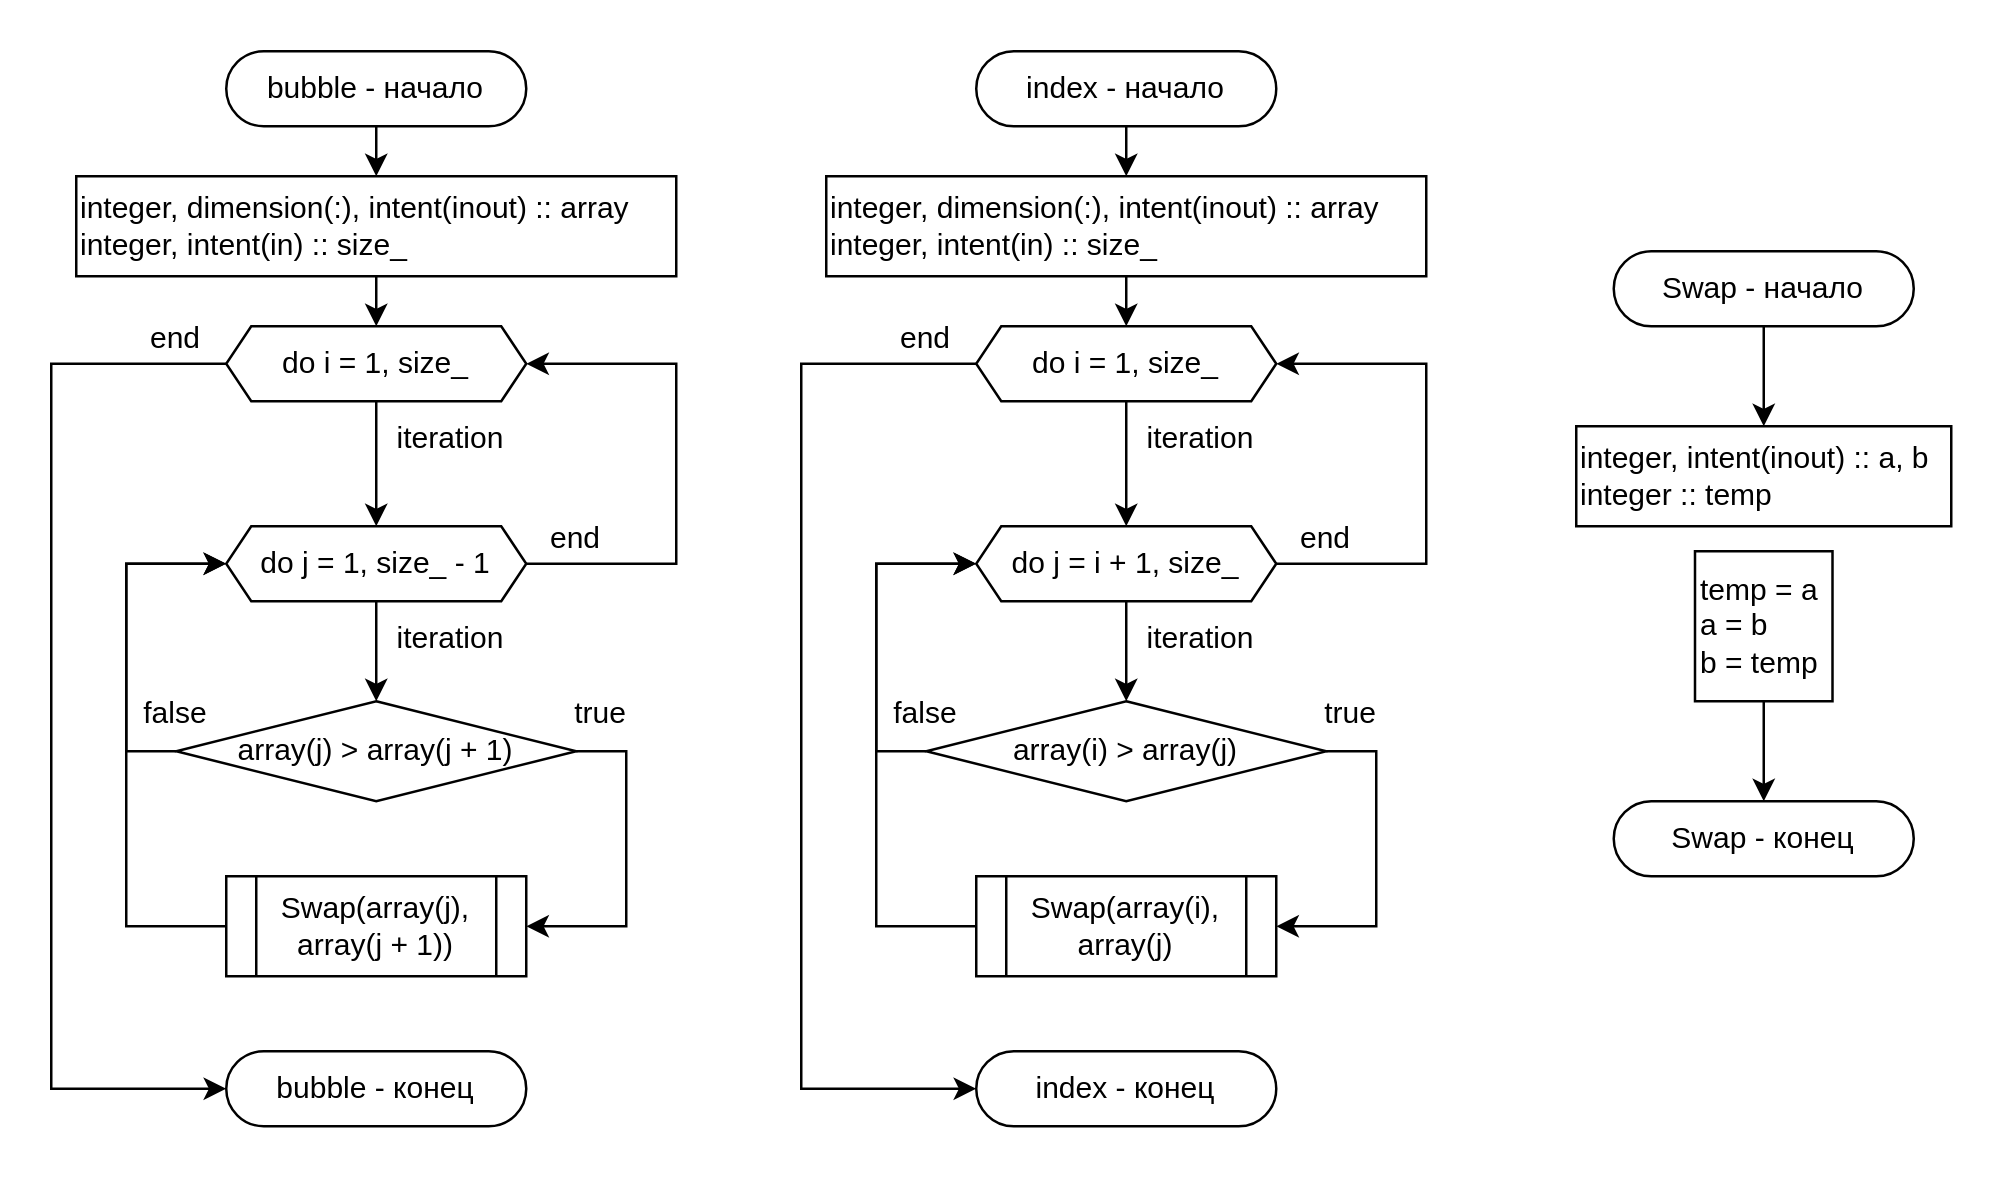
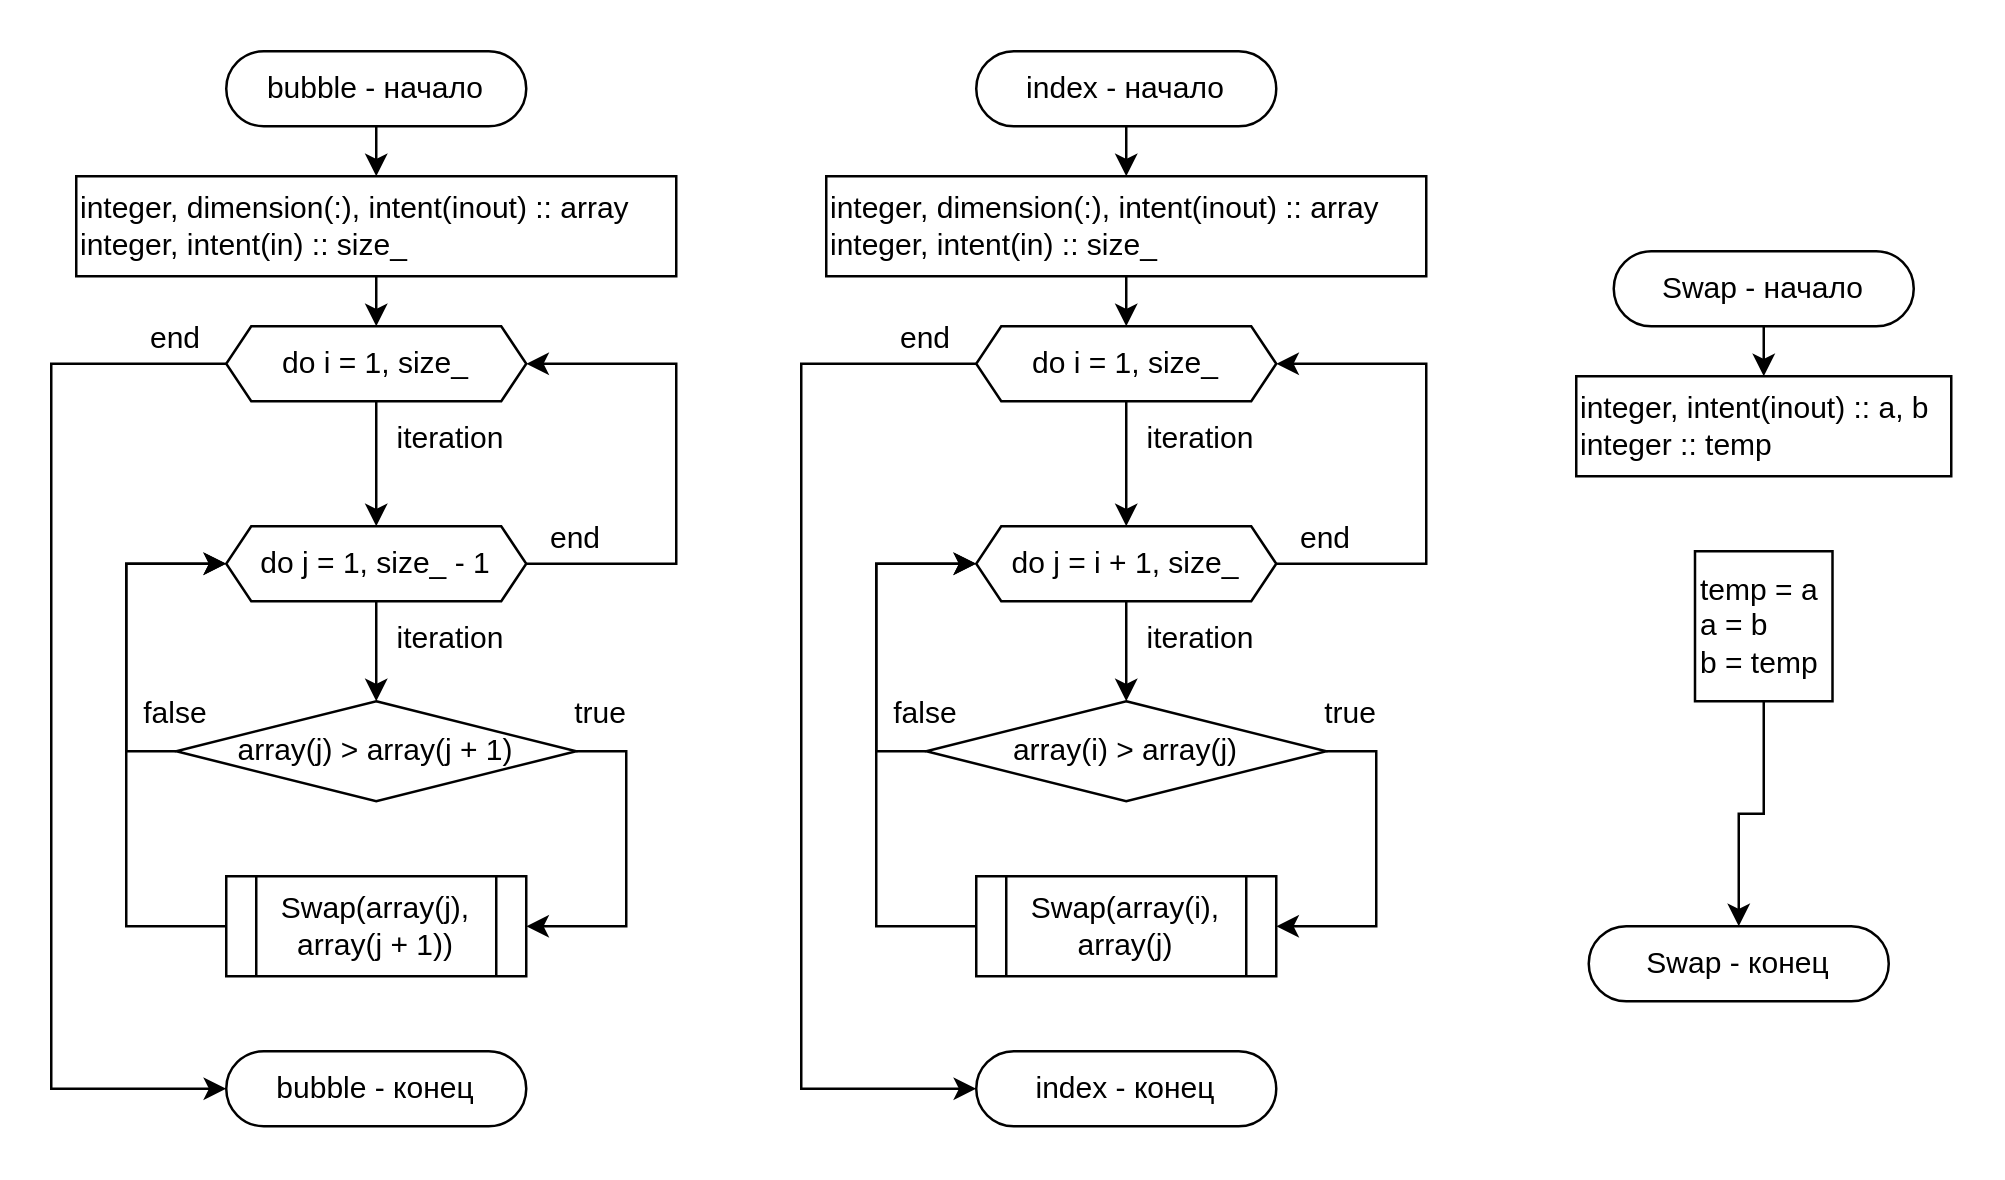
- <mxCell id="48" value="&lt;div&gt;integer, intent(inout) :: a, b&lt;/div&gt;&lt;div&gt;&lt;span style=&quot;background-color: initial;&quot;&gt;integer :: temp&lt;/span&gt;&lt;/div&gt;" style="rounded=0;whiteSpace=wrap;html=1;align=left;" vertex="1" parent="1"><mxGeometry x="630" y="170" width="150" height="40" as="geometry" /></mxCell>
+ <mxCell id="48" value="&lt;div&gt;integer, intent(inout) :: a, b&lt;/div&gt;&lt;div&gt;&lt;span style=&quot;background-color: initial;&quot;&gt;integer :: temp&lt;/span&gt;&lt;/div&gt;" style="rounded=0;whiteSpace=wrap;html=1;align=left;" vertex="1" parent="1"><mxGeometry x="630" y="150" width="150" height="40" as="geometry" /></mxCell>
- <mxCell id="51" value="Swap - конец" style="rounded=1;whiteSpace=wrap;html=1;arcSize=50;" vertex="1" parent="1"><mxGeometry x="645" y="320" width="120" height="30" as="geometry" /></mxCell>
+ <mxCell id="51" value="Swap - конец" style="rounded=1;whiteSpace=wrap;html=1;arcSize=50;" vertex="1" parent="1"><mxGeometry x="635" y="370" width="120" height="30" as="geometry" /></mxCell>
